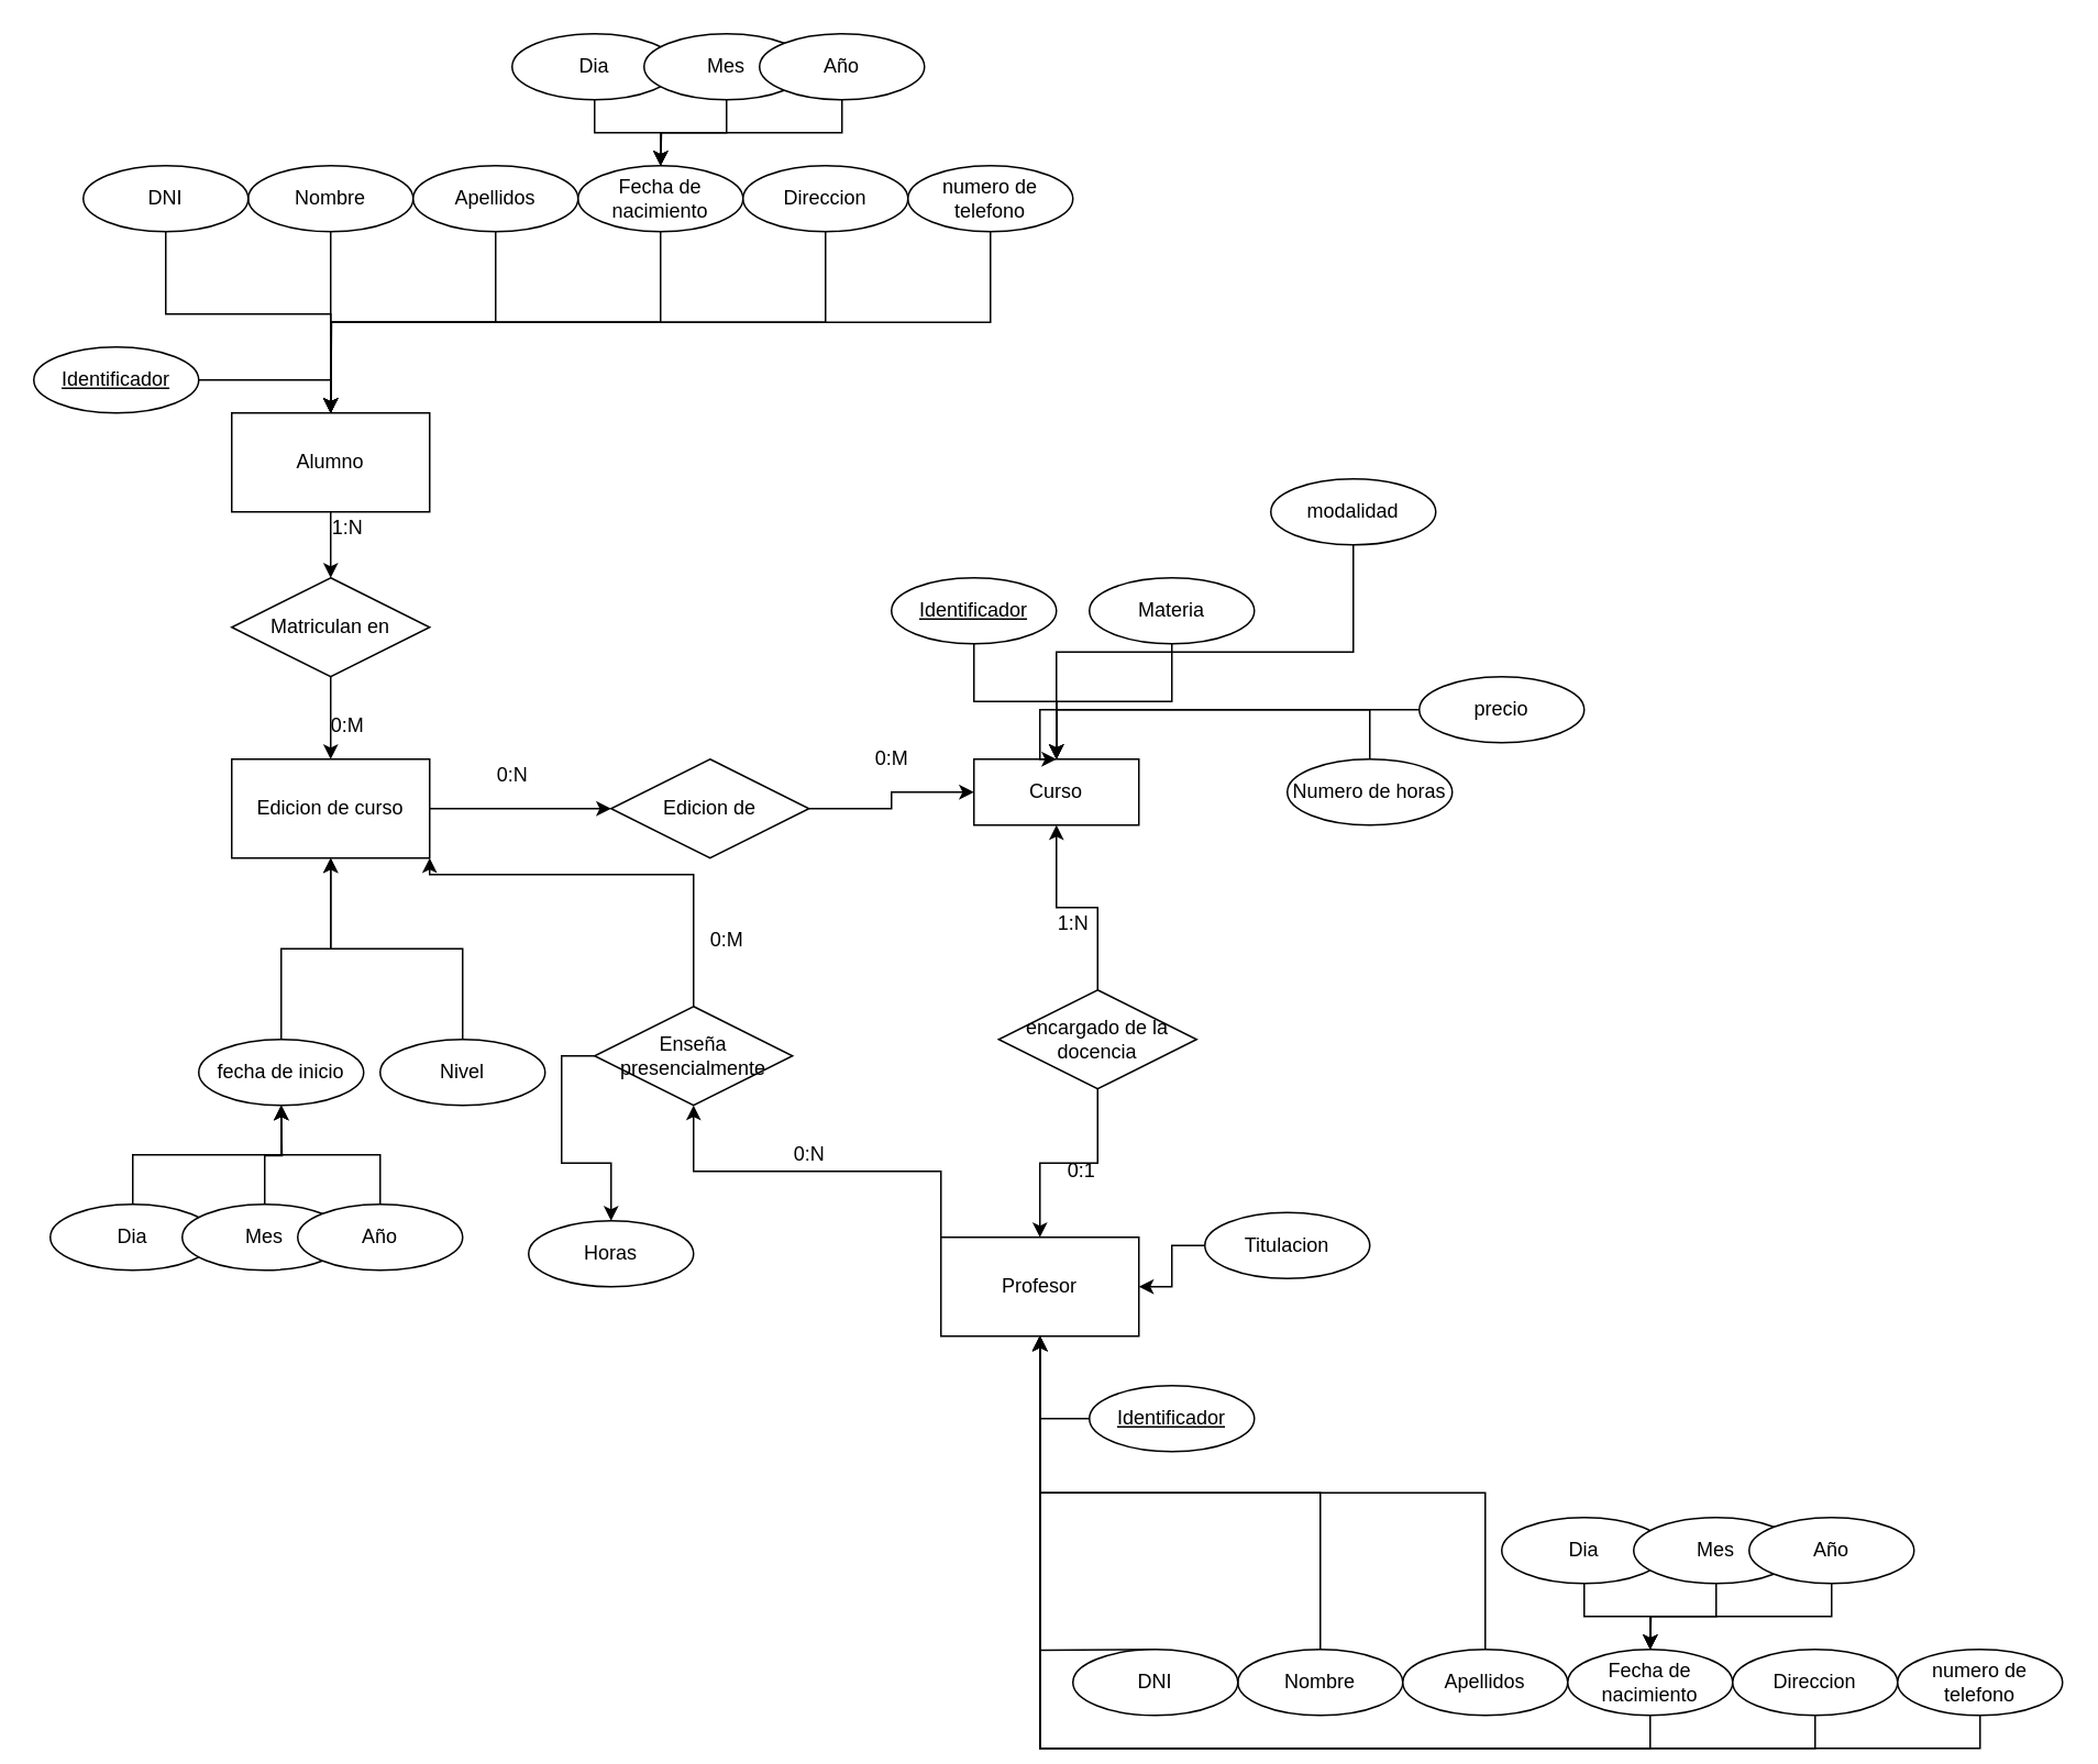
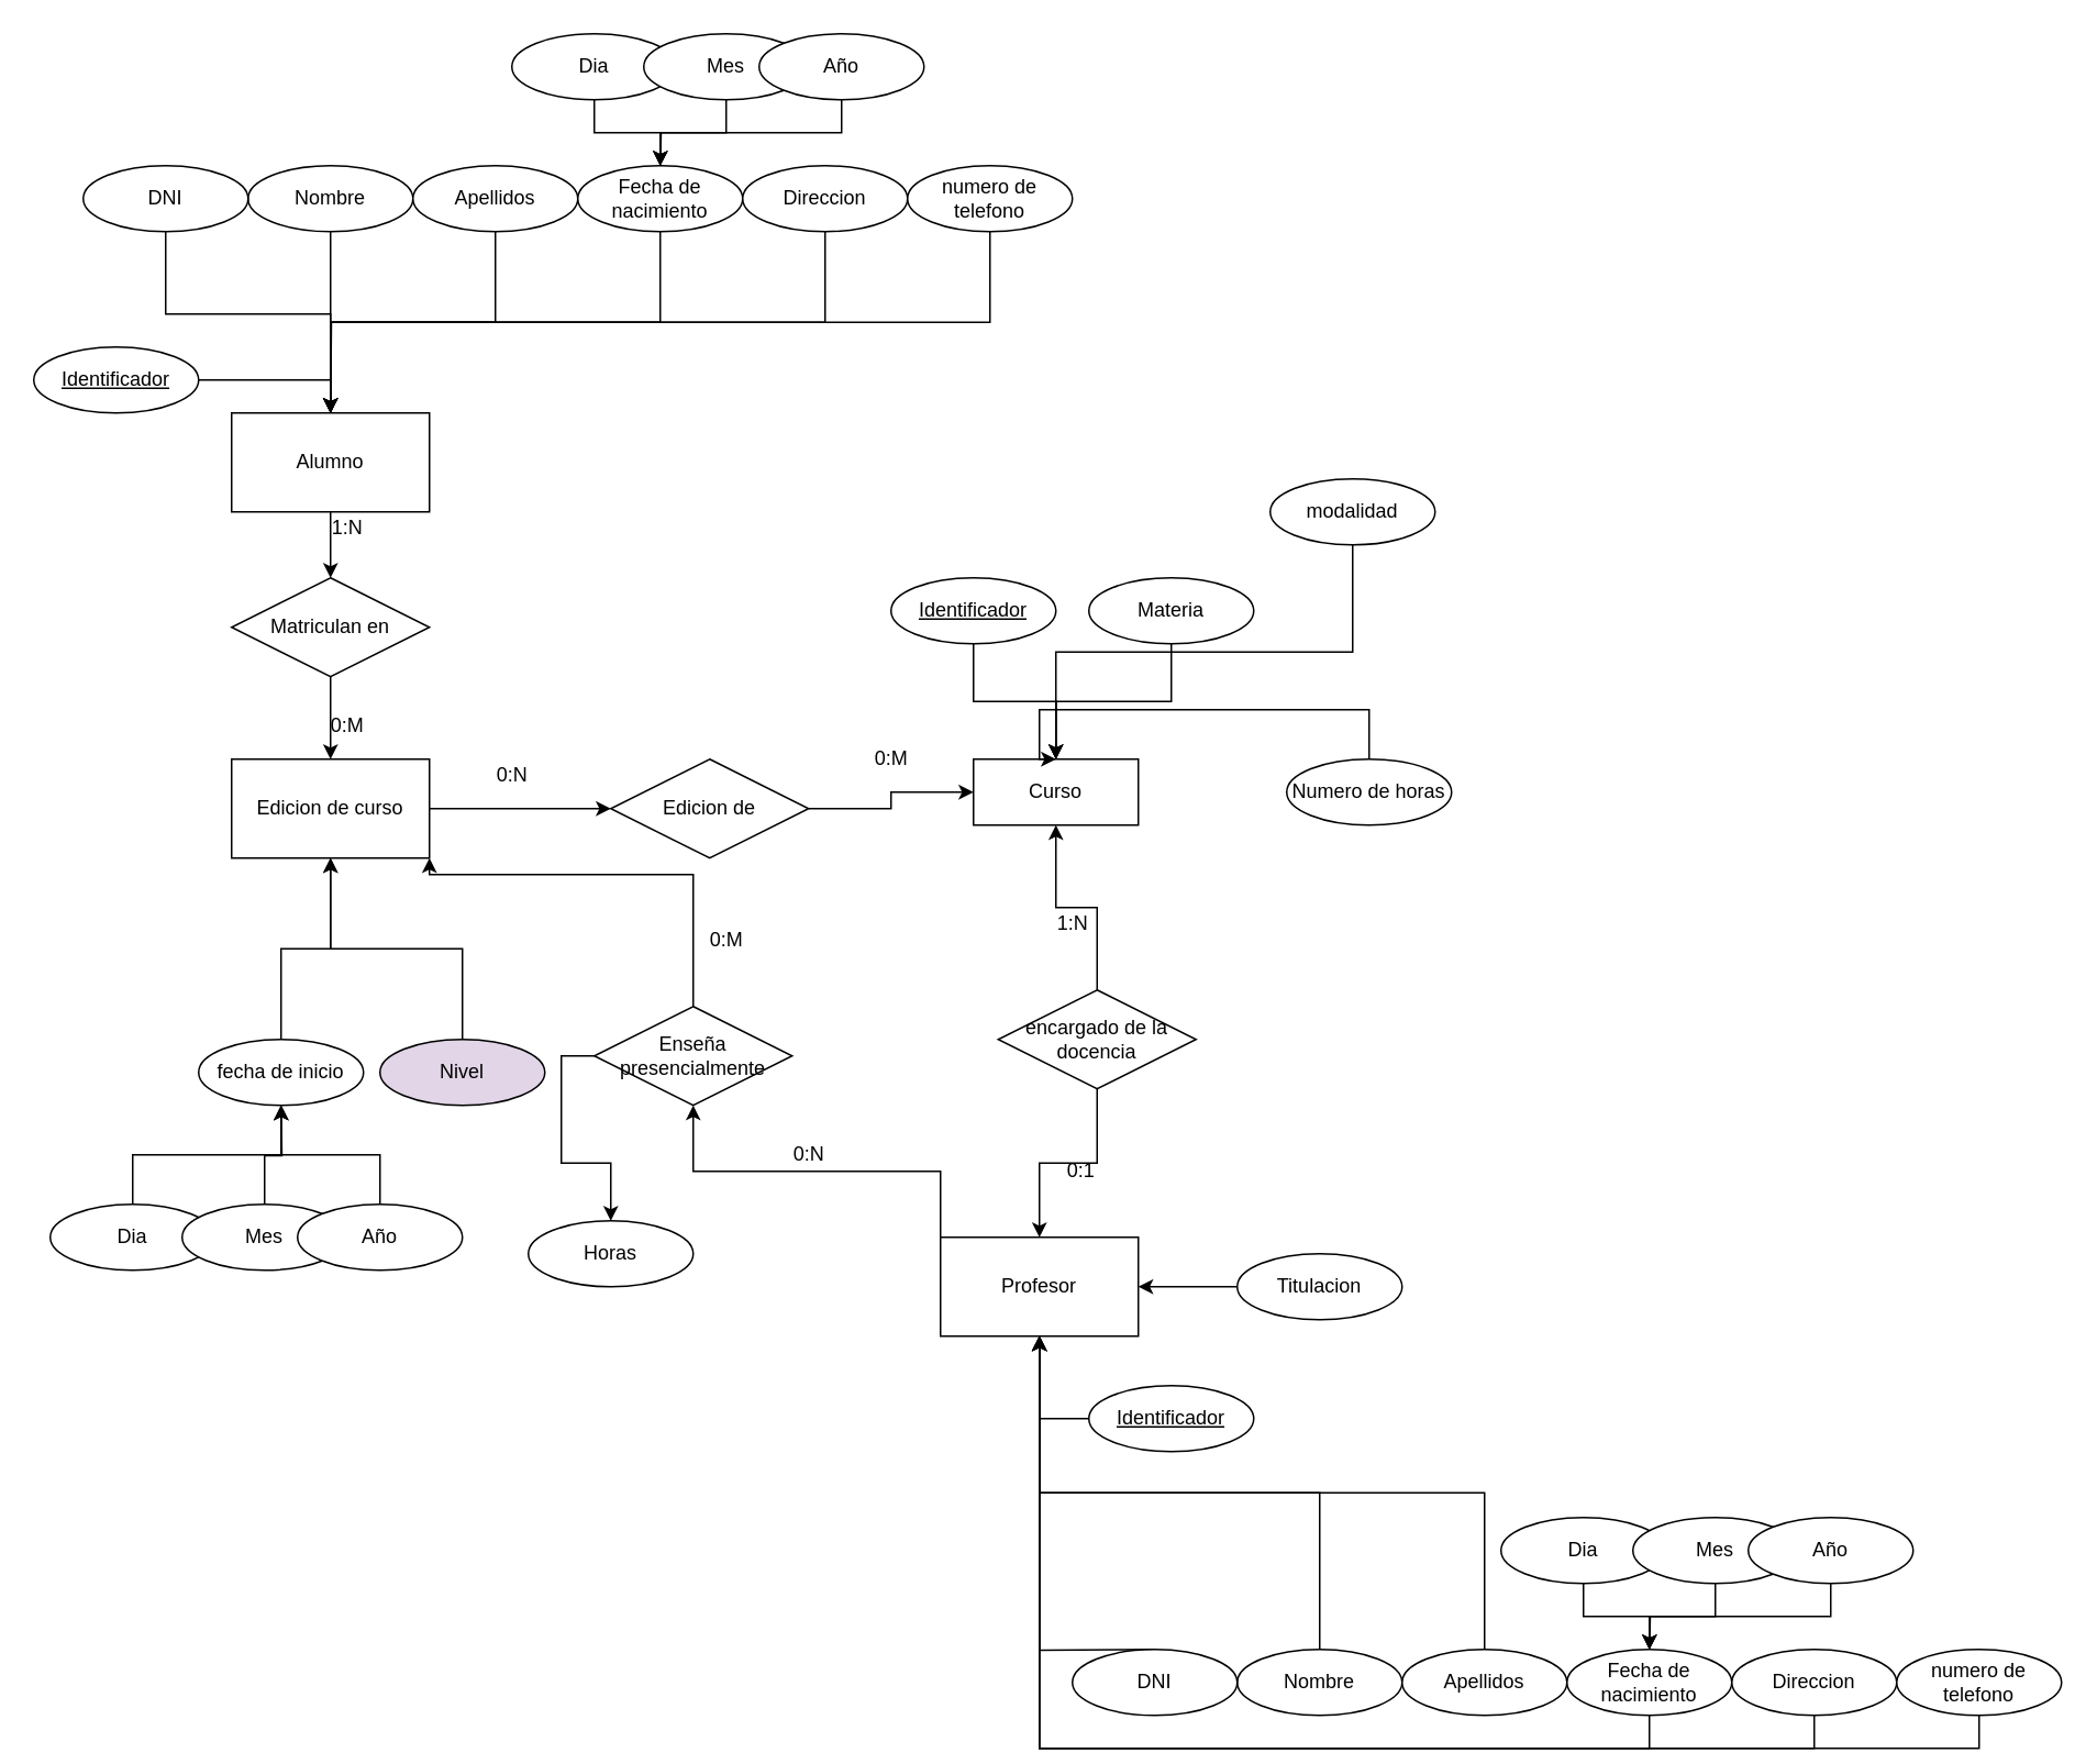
- <mxCell id="50" style="edgeStyle=orthogonalEdgeStyle;rounded=0;orthogonalLoop=1;jettySize=auto;html=1;exitX=0;exitY=0.5;exitDx=0;exitDy=0;entryX=0.5;entryY=0;entryDx=0;entryDy=0;" parent="1" source="51" target="41" edge="1"><mxGeometry relative="1" as="geometry" /></mxCell>
- <mxCell id="51" value="precio" style="ellipse;whiteSpace=wrap;html=1;align=center;" parent="1" vertex="1"><mxGeometry x="860" y="410" width="100" height="40" as="geometry" /></mxCell>
- <mxCell id="36" value="Nivel" style="ellipse;whiteSpace=wrap;html=1;align=center;" parent="1" vertex="1"><mxGeometry x="230" y="630" width="100" height="40" as="geometry" /></mxCell>
+ <mxCell id="36" value="Nivel" style="ellipse;whiteSpace=wrap;html=1;align=center;fillColor=#e1d5e7;" parent="1" vertex="1"><mxGeometry x="230" y="630" width="100" height="40" as="geometry" /></mxCell>
- <mxCell id="77" value="Titulacion" style="ellipse;whiteSpace=wrap;html=1;align=center;" parent="1" vertex="1"><mxGeometry x="730" y="735" width="100" height="40" as="geometry" /></mxCell>
+ <mxCell id="77" value="Titulacion" style="ellipse;whiteSpace=wrap;html=1;align=center;" parent="1" vertex="1"><mxGeometry x="750" y="760" width="100" height="40" as="geometry" /></mxCell>
